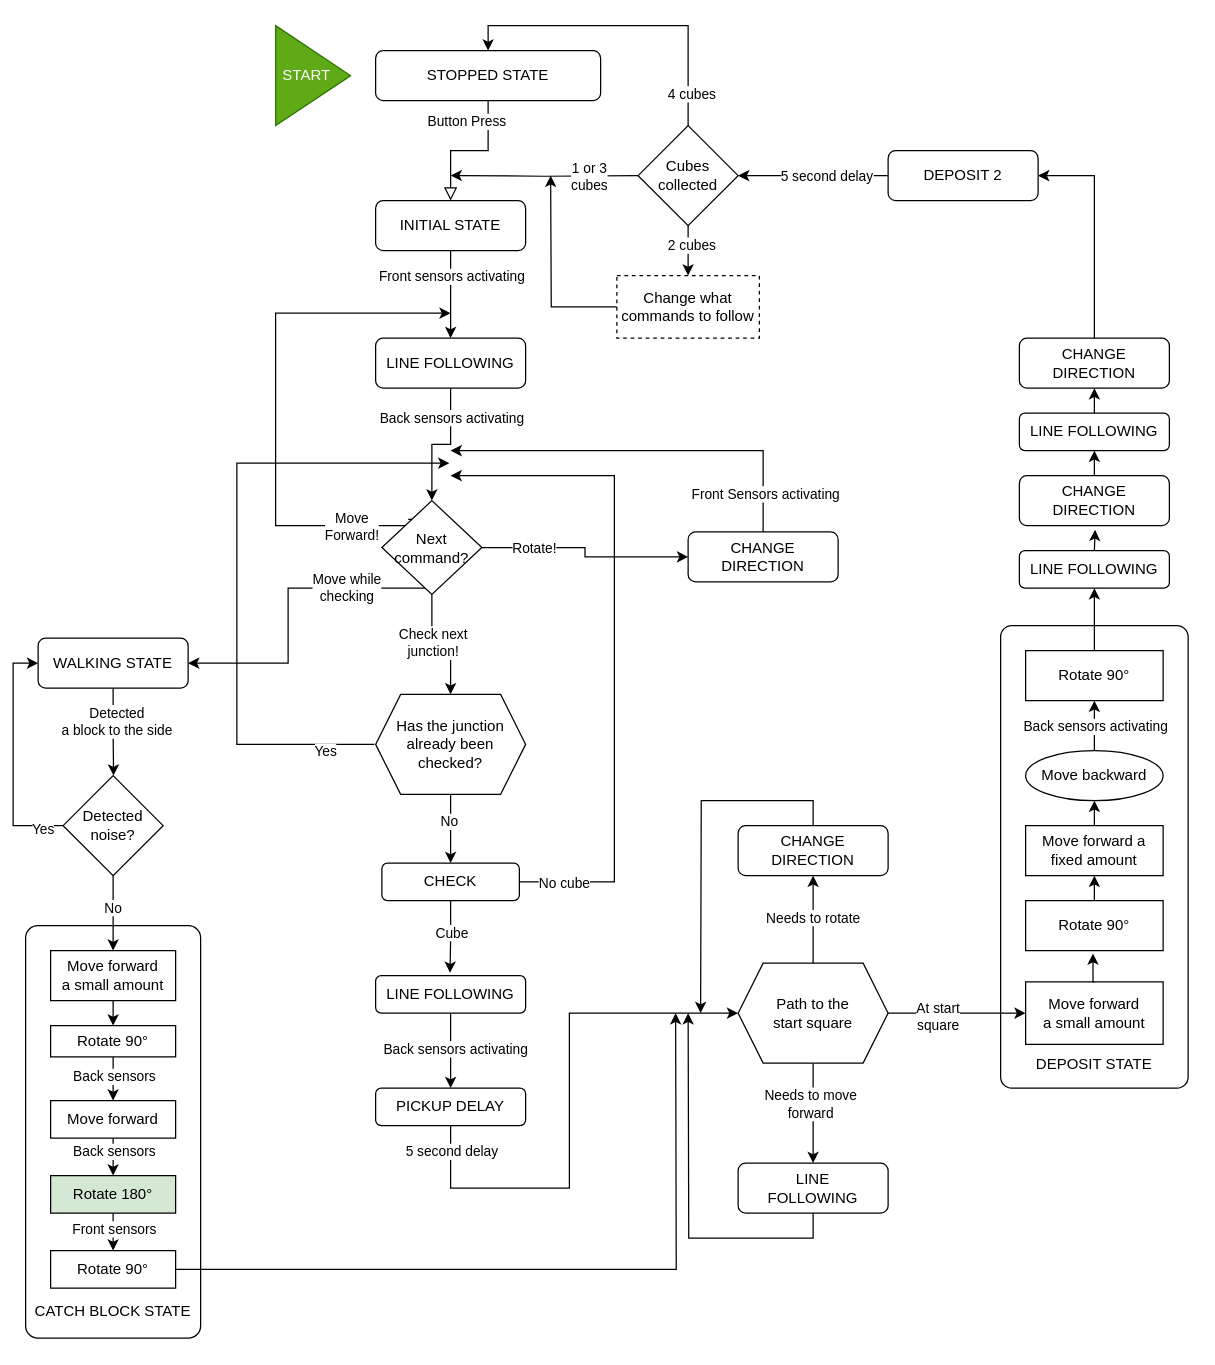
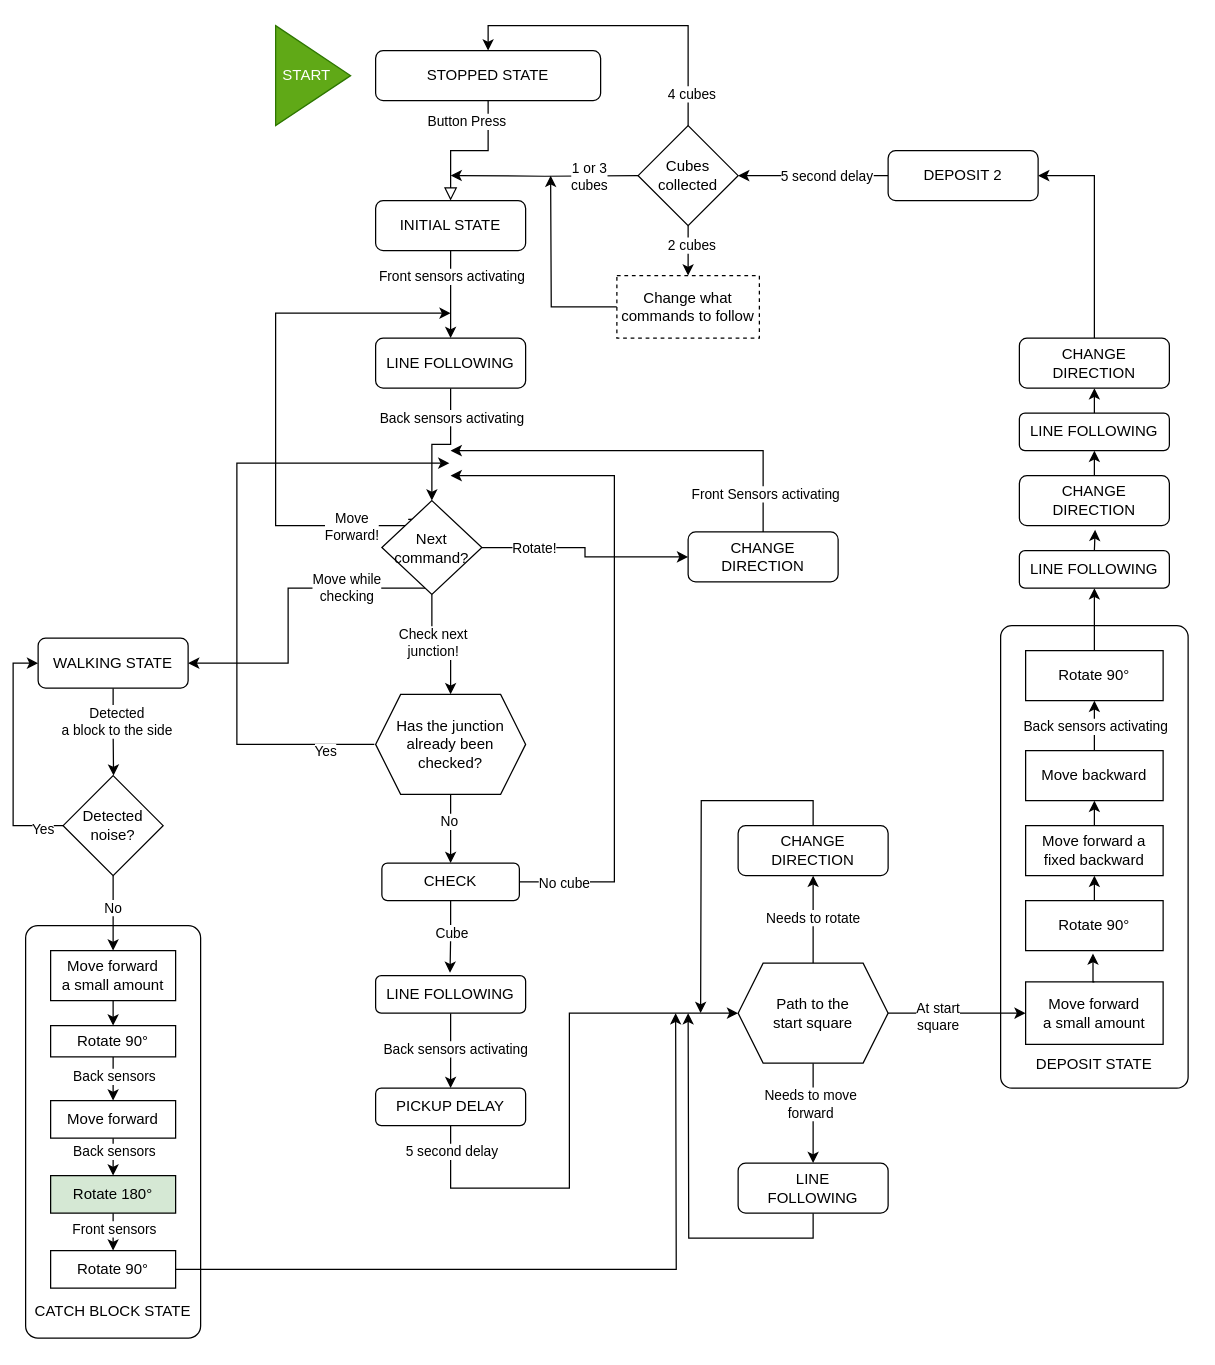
- <mxCell id="59" value="Move backward" style="ellipse;whiteSpace=wrap;html=1;" parent="1" vertex="1"><mxGeometry x="820" y="600" width="110" height="40" as="geometry" /></mxCell>
+ <mxCell id="59" value="Move backward" style="rounded=0;whiteSpace=wrap;html=1;" parent="1" vertex="1"><mxGeometry x="820" y="600" width="110" height="40" as="geometry" /></mxCell>
- <mxCell id="57" value="Move forward a fixed amount" style="rounded=0;whiteSpace=wrap;html=1;" parent="1" vertex="1"><mxGeometry x="820" y="660" width="110" height="40" as="geometry" /></mxCell>
+ <mxCell id="57" value="Move forward a fixed backward" style="rounded=0;whiteSpace=wrap;html=1;" parent="1" vertex="1"><mxGeometry x="820" y="660" width="110" height="40" as="geometry" /></mxCell>
